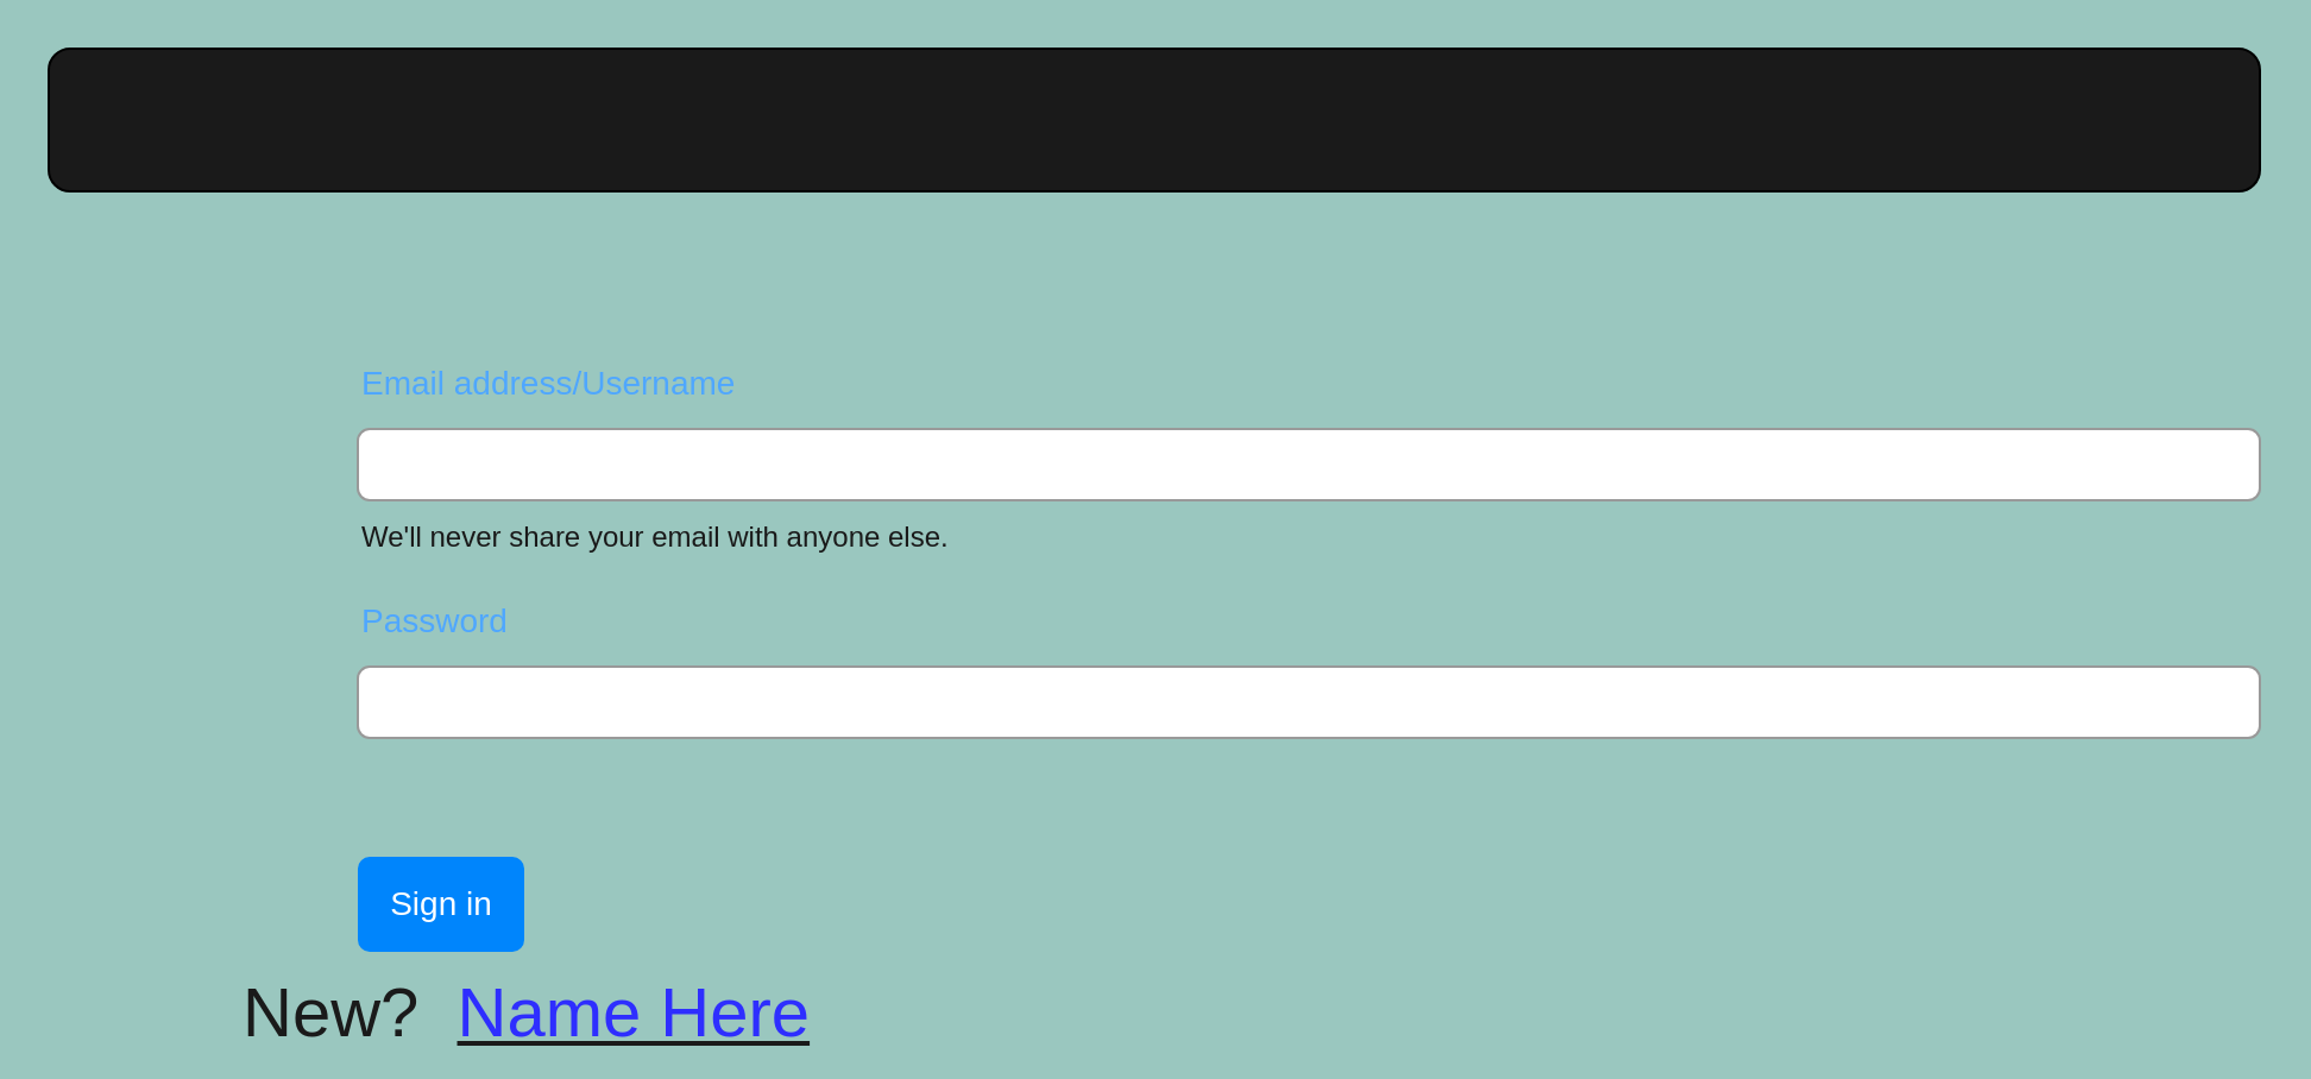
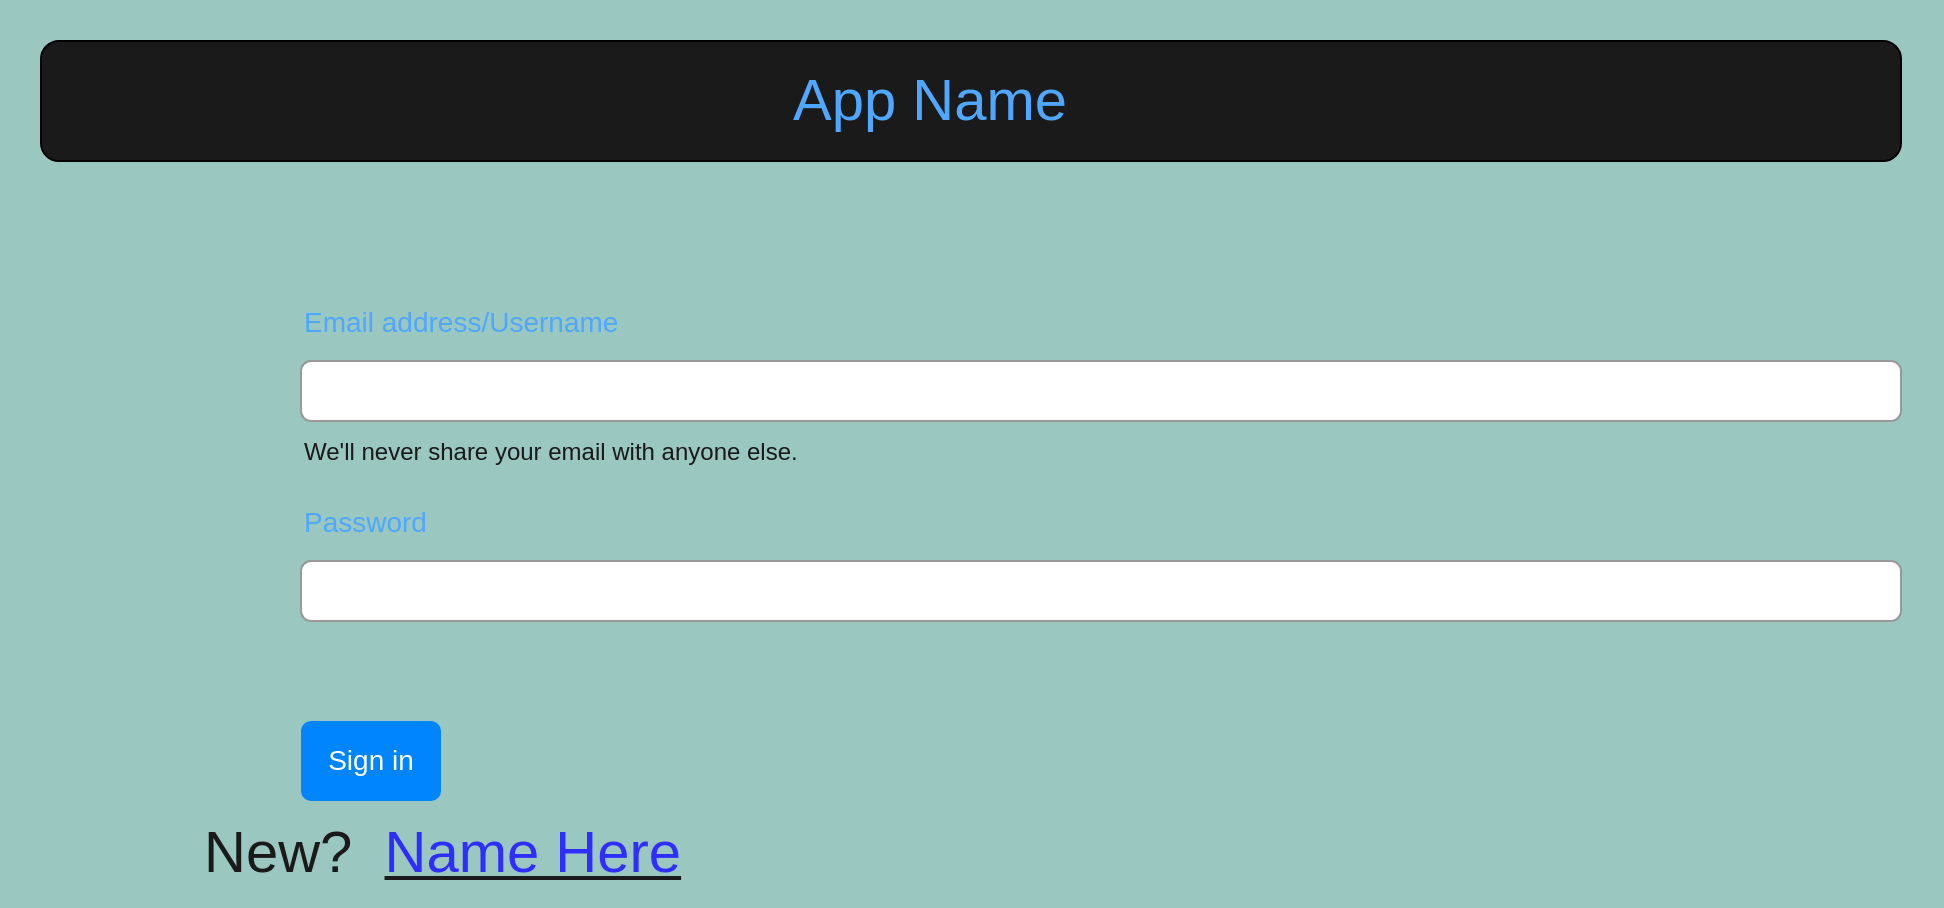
+ <mxCell id="3" value="App Name" style="text;html=1;strokeColor=none;fillColor=none;align=center;verticalAlign=middle;whiteSpace=wrap;rounded=0;fontSize=29;fontColor=#4FA7FF;" vertex="1" parent="1"><mxGeometry x="330" y="40" width="270" height="20" as="geometry" /></mxCell>
